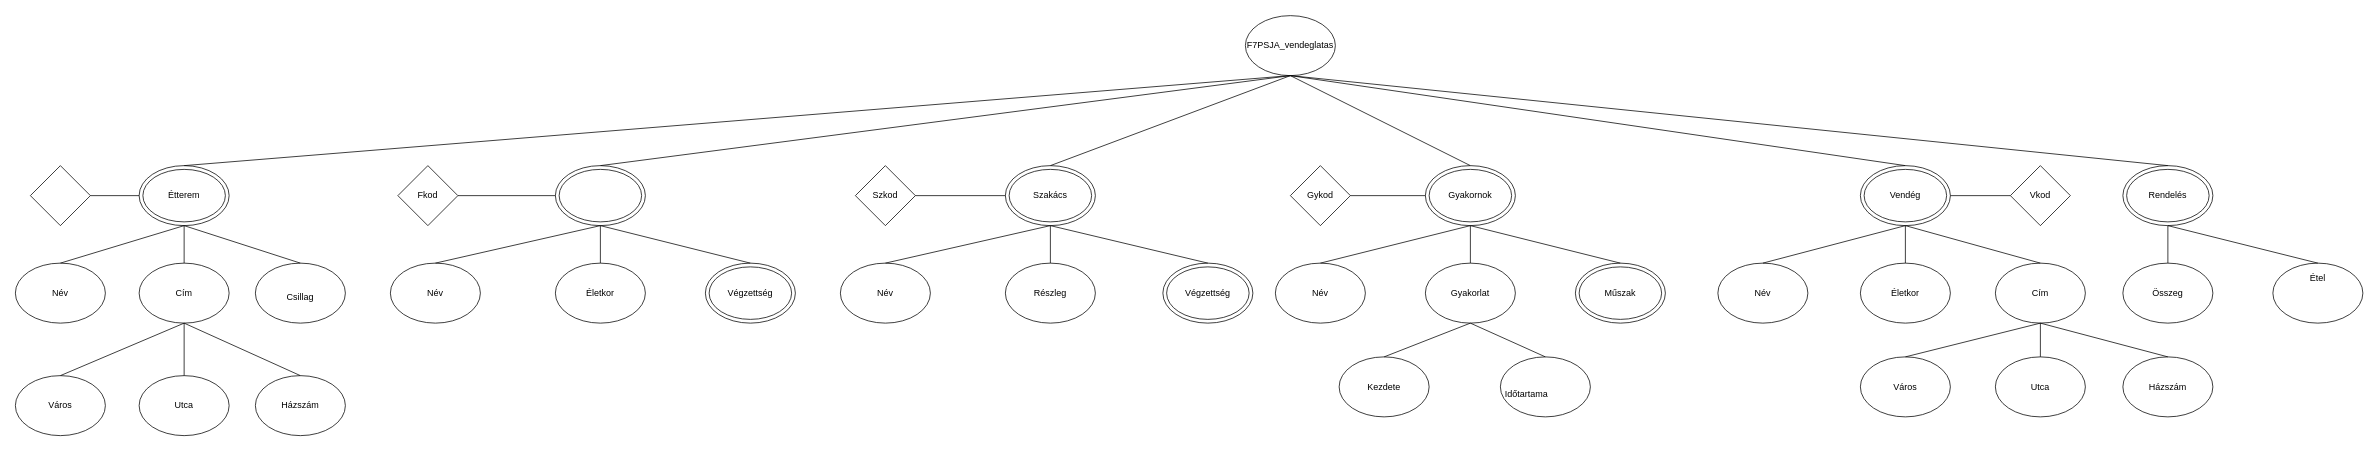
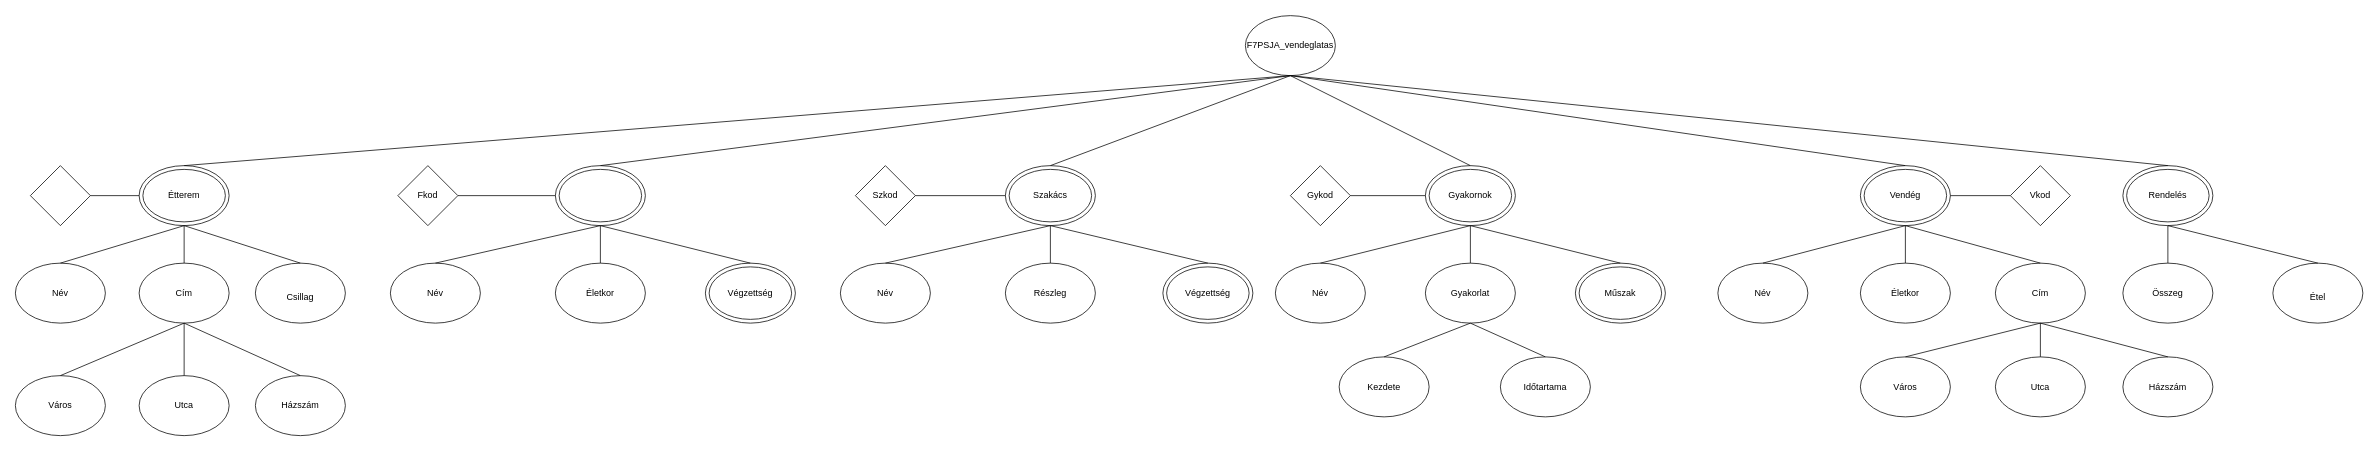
- <mxCell id="41" value="Étel" style="text;html=1;align=center;verticalAlign=middle;whiteSpace=wrap;rounded=0;" vertex="1" parent="1"><mxGeometry x="3060" y="355" width="60" height="30" as="geometry" /></mxCell>
+ <mxCell id="41" value="Étel" style="text;html=1;align=center;verticalAlign=middle;whiteSpace=wrap;rounded=0;" vertex="1" parent="1"><mxGeometry x="3060" y="380" width="60" height="30" as="geometry" /></mxCell>
- <mxCell id="107" value="Időtartama" style="text;html=1;align=center;verticalAlign=middle;whiteSpace=wrap;rounded=0;" vertex="1" parent="1"><mxGeometry x="2005" y="510" width="60" height="30" as="geometry" /></mxCell>
+ <mxCell id="107" value="Időtartama" style="text;html=1;align=center;verticalAlign=middle;whiteSpace=wrap;rounded=0;" vertex="1" parent="1"><mxGeometry x="2030" y="500" width="60" height="30" as="geometry" /></mxCell>
